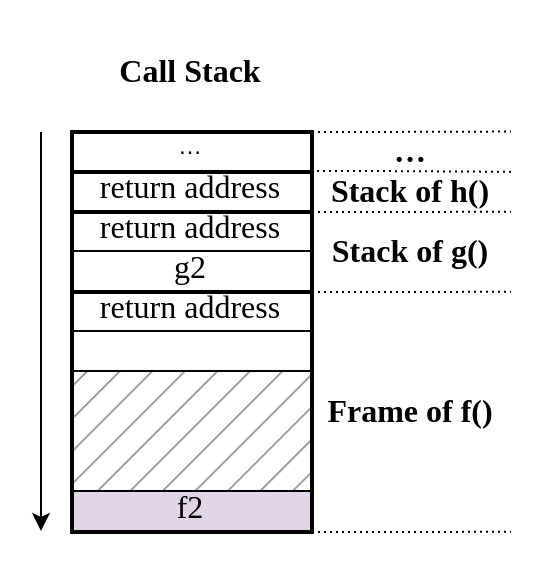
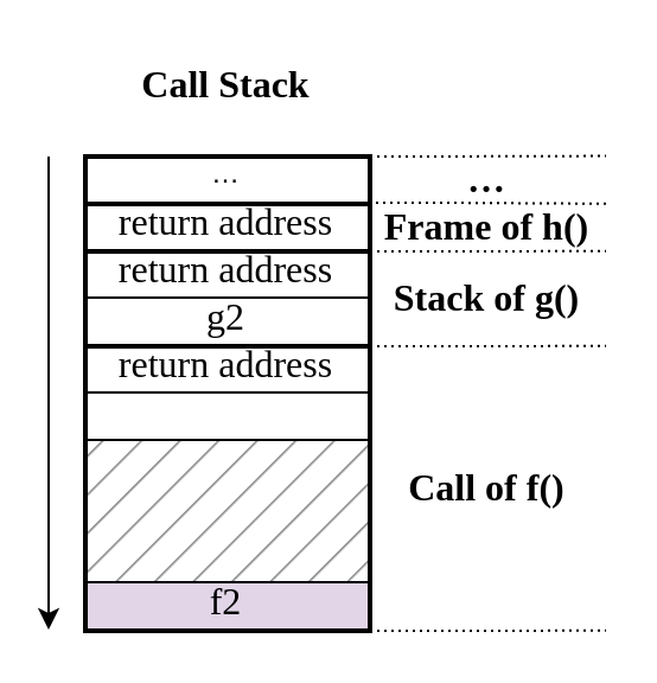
- <mxCell id="15" value="&lt;span&gt;Stack of h()&lt;br&gt;&lt;/span&gt;" style="text;html=1;strokeColor=none;fillColor=none;align=center;verticalAlign=middle;whiteSpace=wrap;rounded=0;fontFamily=LMRoman10-Regular;fontSize=16;fontColor=default;fontStyle=1" parent="1" vertex="1"><mxGeometry x="155" y="80" width="100" height="30" as="geometry" /></mxCell>
+ <mxCell id="15" value="&lt;span&gt;Frame of h()&lt;br&gt;&lt;/span&gt;" style="text;html=1;strokeColor=none;fillColor=none;align=center;verticalAlign=middle;whiteSpace=wrap;rounded=0;fontFamily=LMRoman10-Regular;fontSize=16;fontColor=default;fontStyle=1" parent="1" vertex="1"><mxGeometry x="155" y="80" width="100" height="30" as="geometry" /></mxCell>
- <mxCell id="17" value="&lt;b&gt;Frame of f()&lt;br&gt;&lt;/b&gt;" style="text;html=1;strokeColor=none;fillColor=none;align=center;verticalAlign=middle;whiteSpace=wrap;rounded=0;fontFamily=LMRoman10-Regular;fontSize=16;fontColor=default;" parent="1" vertex="1"><mxGeometry x="155" y="190" width="99.5" height="30" as="geometry" /></mxCell>
+ <mxCell id="17" value="&lt;b&gt;Call of f()&lt;br&gt;&lt;/b&gt;" style="text;html=1;strokeColor=none;fillColor=none;align=center;verticalAlign=middle;whiteSpace=wrap;rounded=0;fontFamily=LMRoman10-Regular;fontSize=16;fontColor=default;" parent="1" vertex="1"><mxGeometry x="155" y="190" width="99.5" height="30" as="geometry" /></mxCell>
